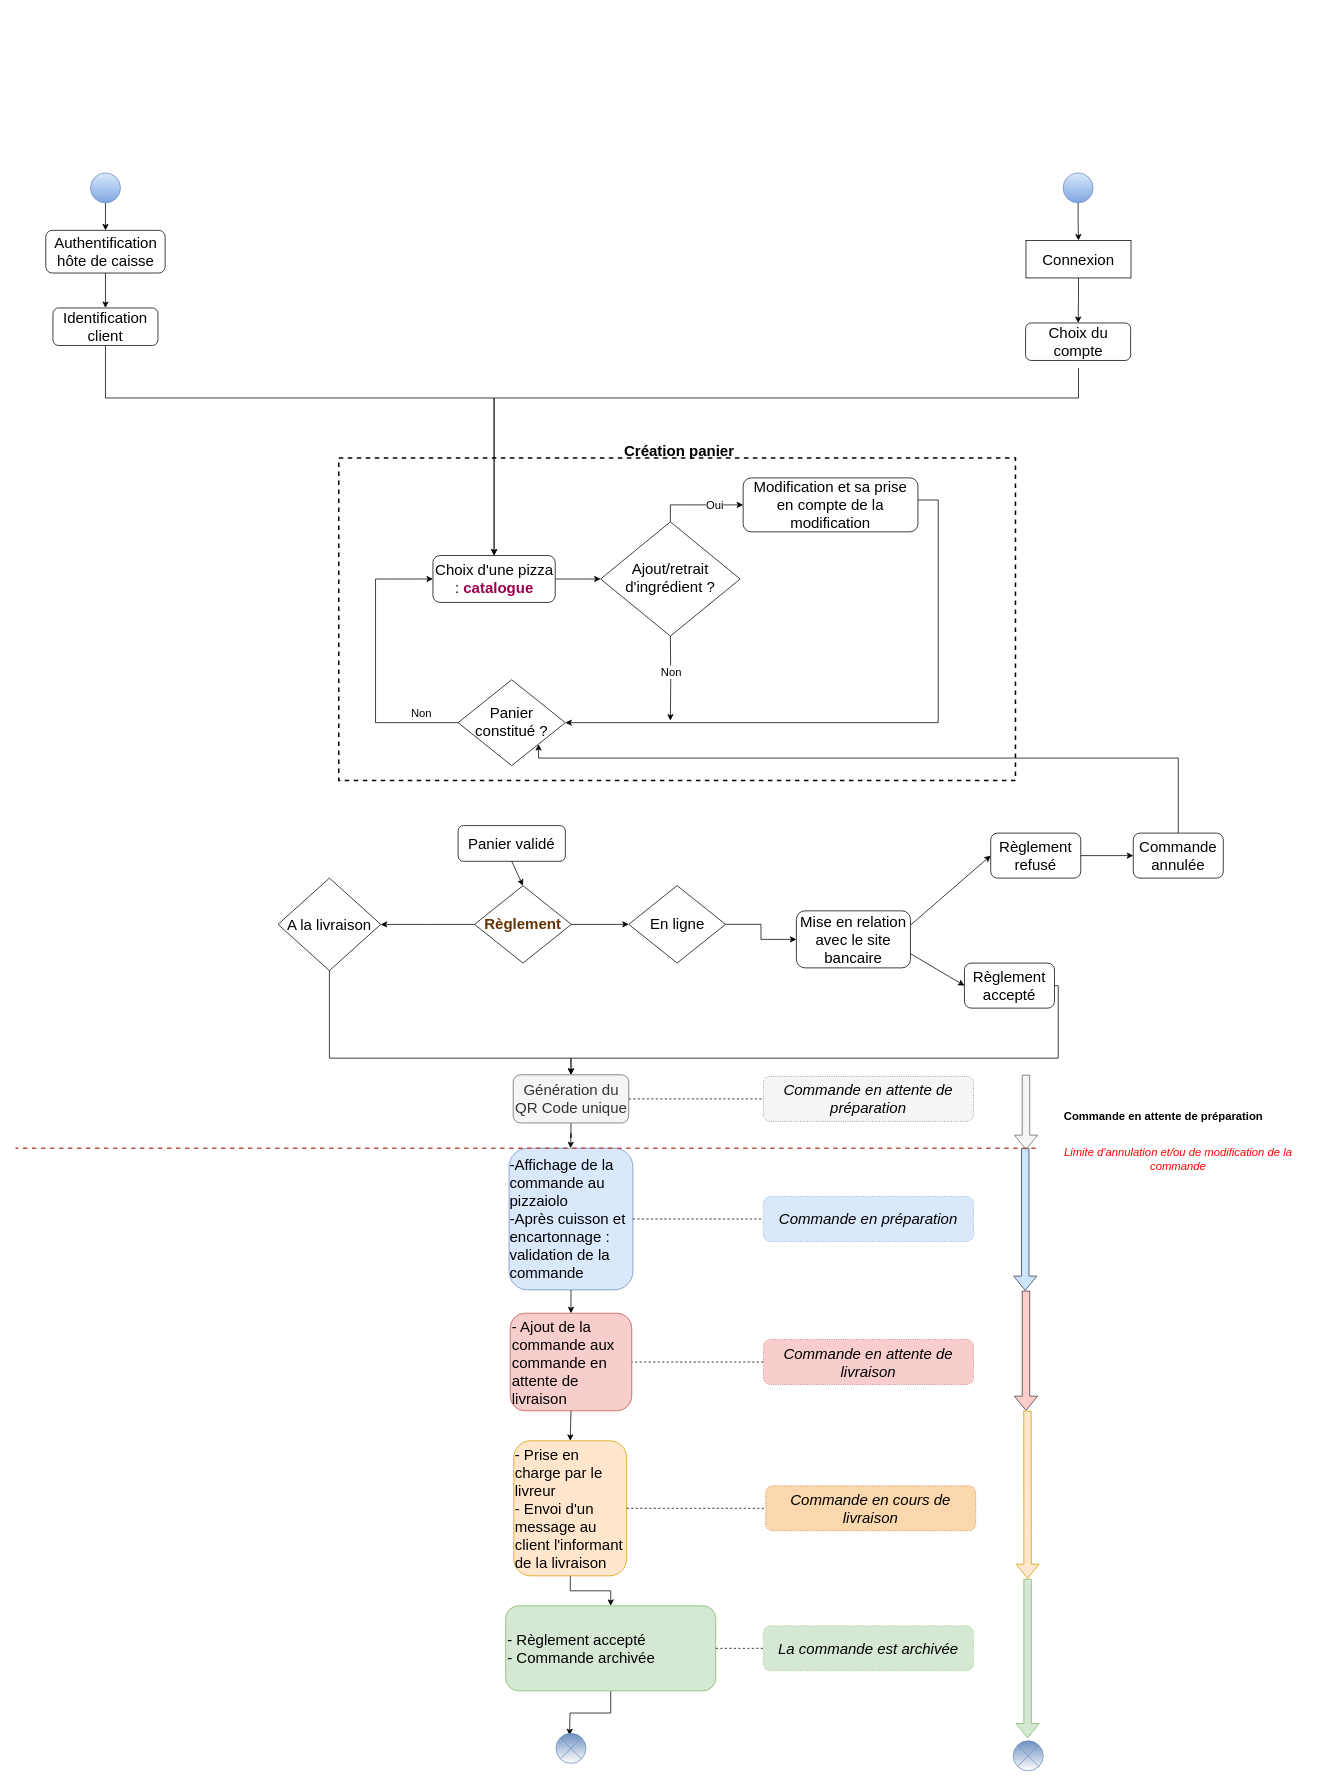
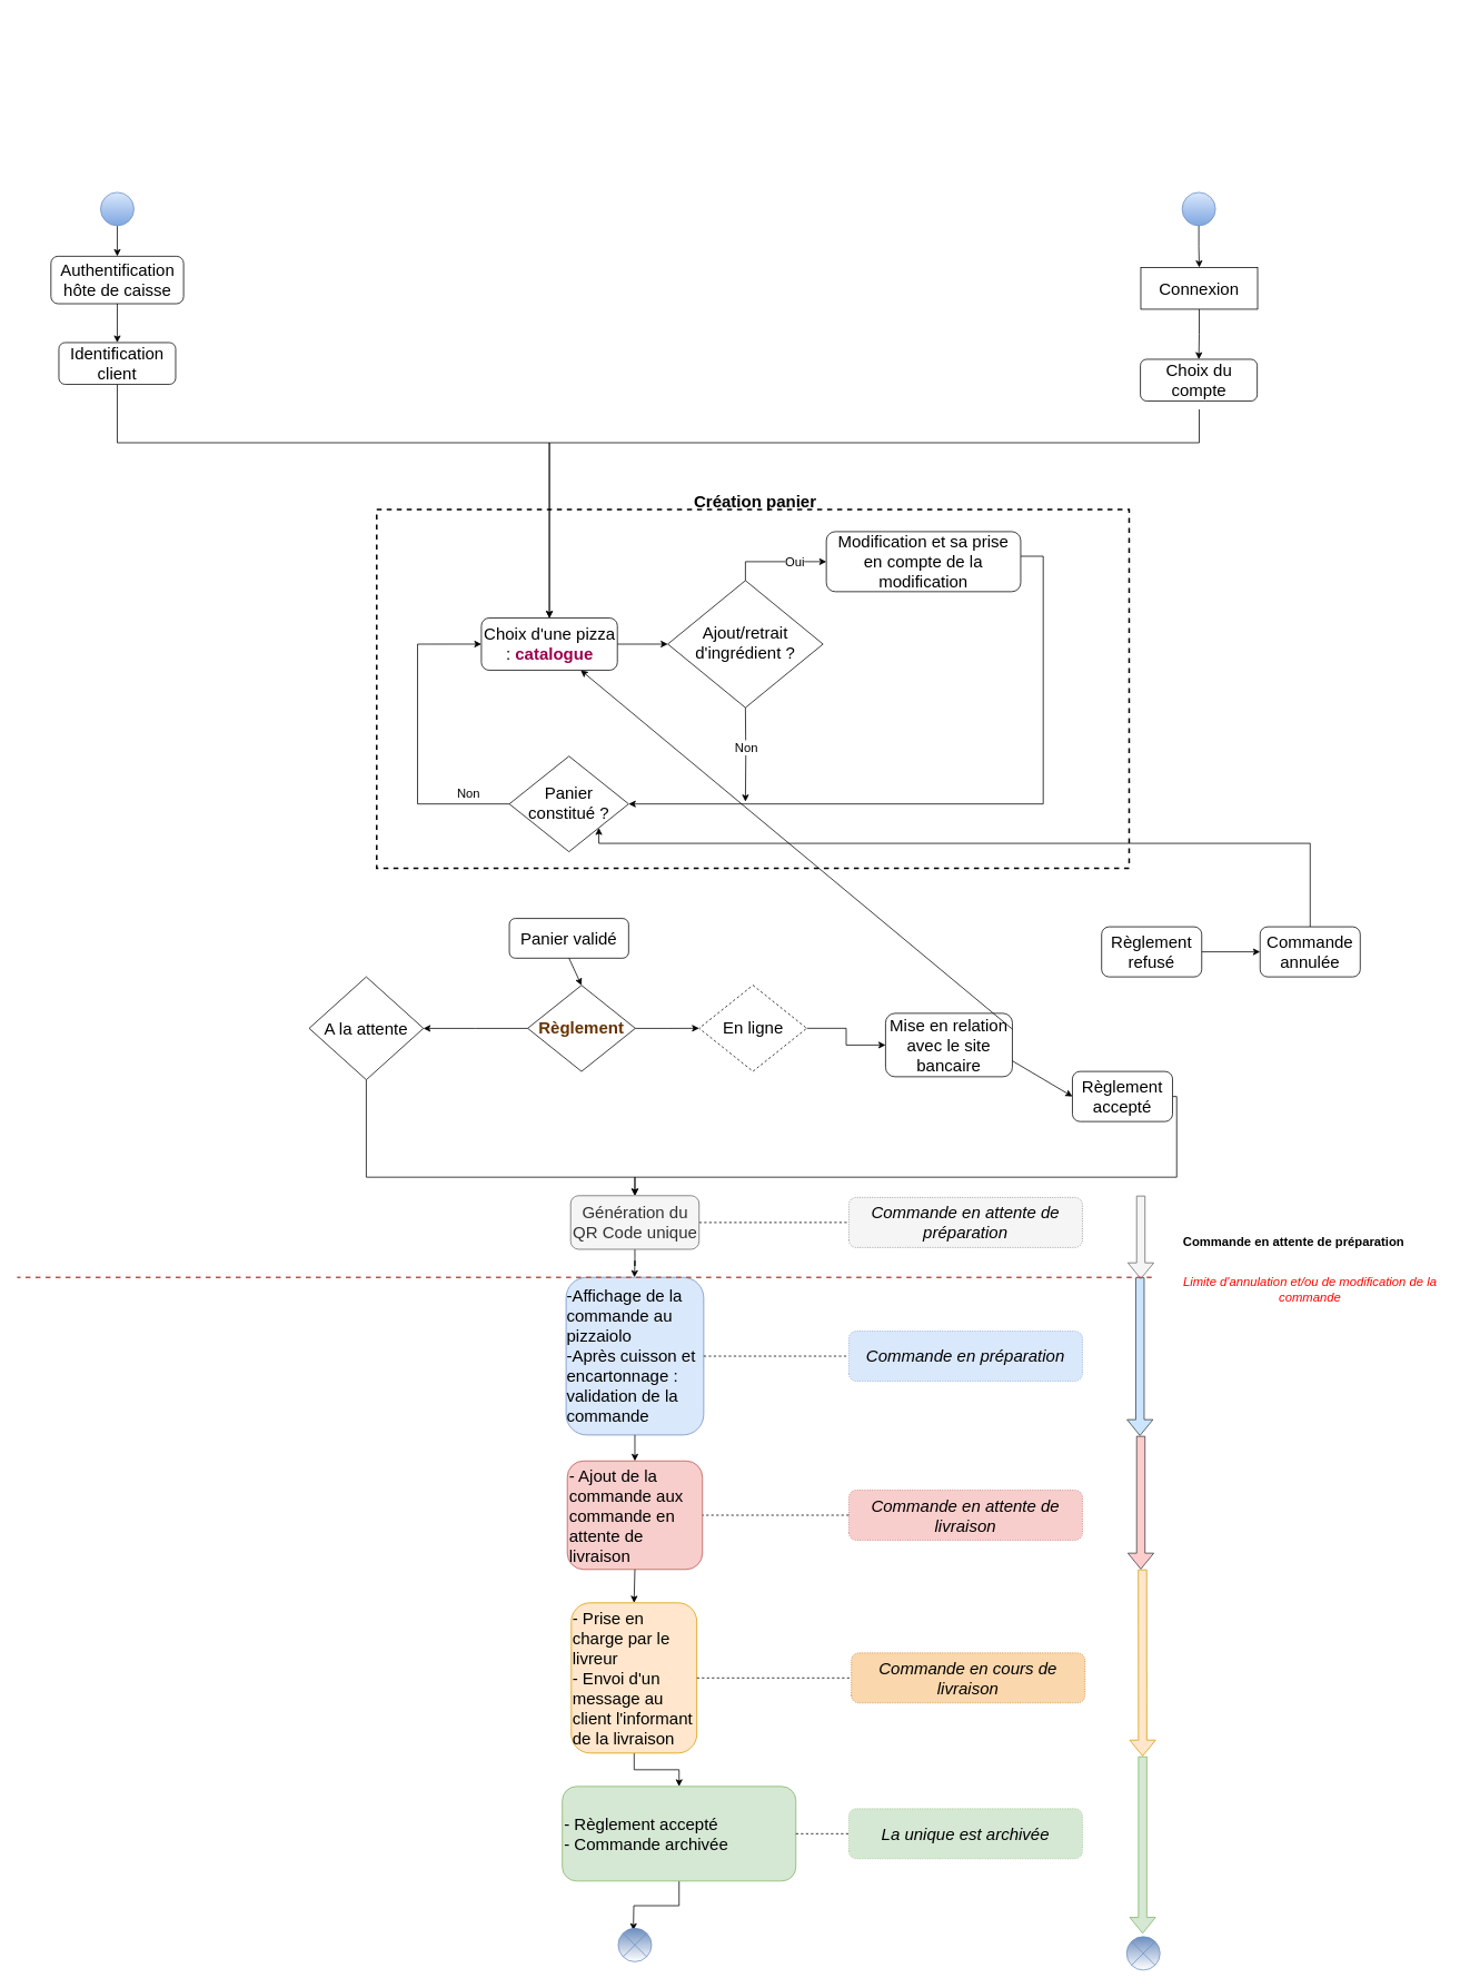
- <mxCell id="55" value="" style="endArrow=classic;html=1;exitX=1;exitY=0.25;exitDx=0;exitDy=0;entryX=0;entryY=0.5;entryDx=0;entryDy=0;" parent="1" source="48" target="50" edge="1"><mxGeometry width="50" height="50" relative="1" as="geometry"><mxPoint x="1300" y="1210" as="sourcePoint" /><mxPoint x="1350" y="1160" as="targetPoint" /></mxGeometry></mxCell>
+ <mxCell id="55" value="" style="endArrow=classic;html=1;exitX=1;exitY=0.25;exitDx=0;exitDy=0;" parent="1" source="48" target="3" edge="1"><mxGeometry width="50" height="50" relative="1" as="geometry"><mxPoint x="1300" y="1210" as="sourcePoint" /><mxPoint x="1350" y="1160" as="targetPoint" /></mxGeometry></mxCell>
- <mxCell id="26" value="&lt;span style=&quot;font-size: 20px&quot;&gt;A la livraison&lt;/span&gt;" style="rhombus;whiteSpace=wrap;html=1;aspect=fixed;" parent="1" vertex="1"><mxGeometry x="370" y="1170" width="137" height="123.3" as="geometry" /></mxCell>
+ <mxCell id="26" value="&lt;span style=&quot;font-size: 20px&quot;&gt;A la attente&lt;/span&gt;" style="rhombus;whiteSpace=wrap;html=1;aspect=fixed;" parent="1" vertex="1"><mxGeometry x="370" y="1170" width="137" height="123.3" as="geometry" /></mxCell>
- <mxCell id="7" value="&lt;font style=&quot;font-size: 20px&quot;&gt;En ligne&lt;/font&gt;" style="rhombus;whiteSpace=wrap;html=1;shadow=0;fontFamily=Helvetica;fontSize=12;align=center;strokeWidth=1;spacing=6;spacingTop=-4;aspect=fixed;" parent="1" vertex="1"><mxGeometry x="837.5" y="1180" width="129" height="103.2" as="geometry" /></mxCell>
+ <mxCell id="7" value="&lt;font style=&quot;font-size: 20px&quot;&gt;En ligne&lt;/font&gt;" style="rhombus;whiteSpace=wrap;html=1;shadow=0;fontFamily=Helvetica;fontSize=12;align=center;strokeWidth=1;spacing=6;spacingTop=-4;aspect=fixed;dashed=1;" parent="1" vertex="1"><mxGeometry x="837.5" y="1180" width="129" height="103.2" as="geometry" /></mxCell>
- <mxCell id="60" value="&lt;font style=&quot;font-size: 20px&quot;&gt;&lt;i&gt;La commande est archivée&lt;/i&gt;&lt;/font&gt;" style="rounded=1;whiteSpace=wrap;html=1;direction=north;fillColor=#d5e8d4;strokeColor=#82b366;dashed=1;dashPattern=1 2;" parent="1" vertex="1"><mxGeometry x="1017" y="2166.66" width="280" height="60" as="geometry" /></mxCell>
+ <mxCell id="60" value="&lt;font style=&quot;font-size: 20px&quot;&gt;&lt;i&gt;La unique est archivée&lt;/i&gt;&lt;/font&gt;" style="rounded=1;whiteSpace=wrap;html=1;direction=north;fillColor=#d5e8d4;strokeColor=#82b366;dashed=1;dashPattern=1 2;" parent="1" vertex="1"><mxGeometry x="1017" y="2166.66" width="280" height="60" as="geometry" /></mxCell>
